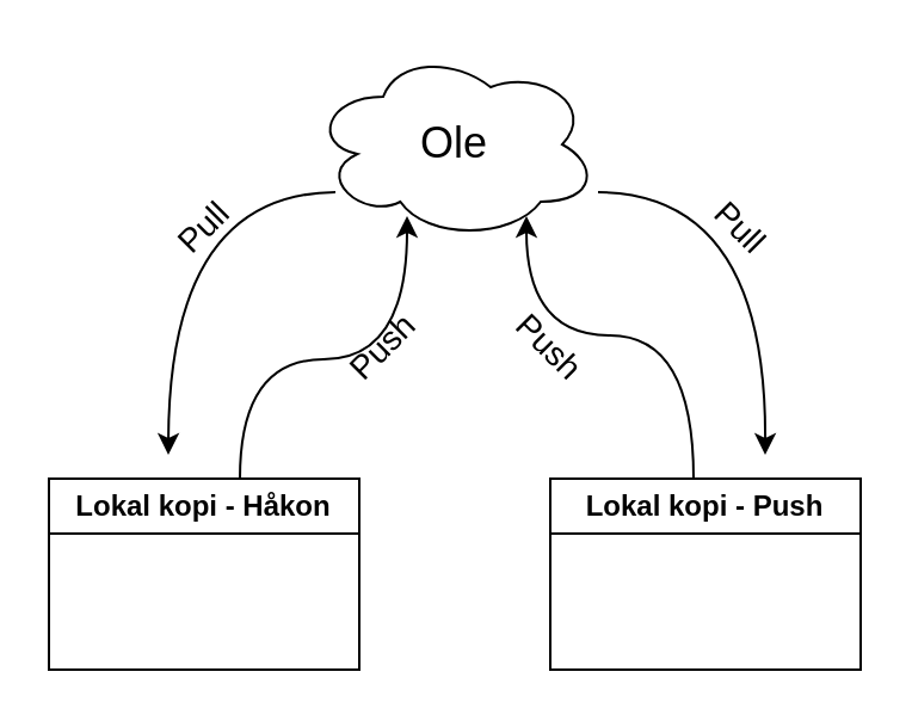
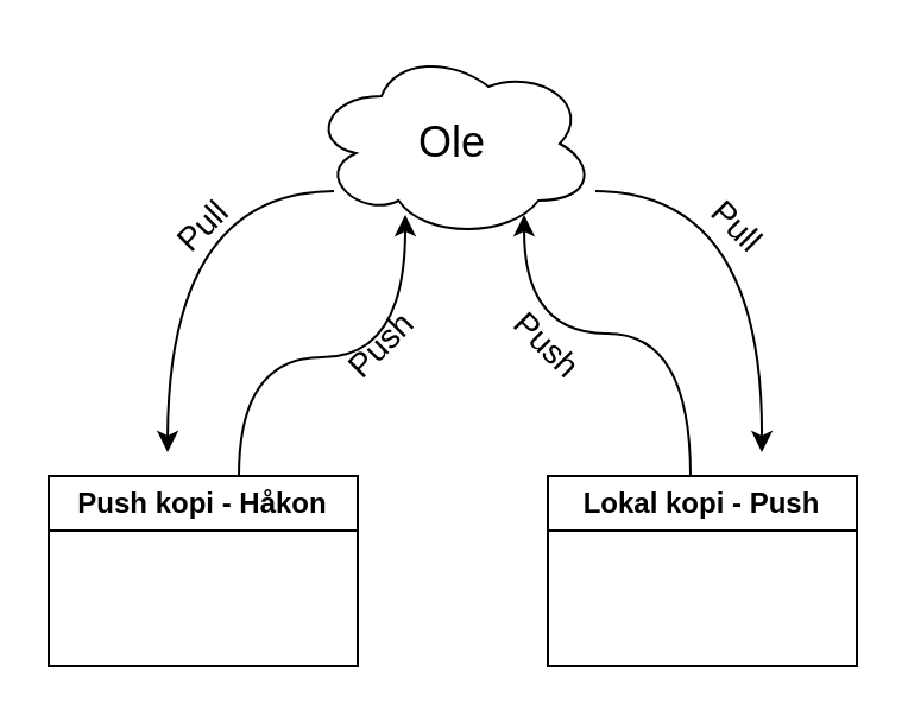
- <mxCell id="3" value="&lt;div&gt;Lokal kopi - Håkon&lt;br&gt;&lt;/div&gt;" style="swimlane;whiteSpace=wrap;html=1;" vertex="1" parent="1"><mxGeometry x="20" y="200" width="130" height="80" as="geometry" /></mxCell>
+ <mxCell id="3" value="&lt;div&gt;Push kopi - Håkon&lt;br&gt;&lt;/div&gt;" style="swimlane;whiteSpace=wrap;html=1;" vertex="1" parent="1"><mxGeometry x="20" y="200" width="130" height="80" as="geometry" /></mxCell>
